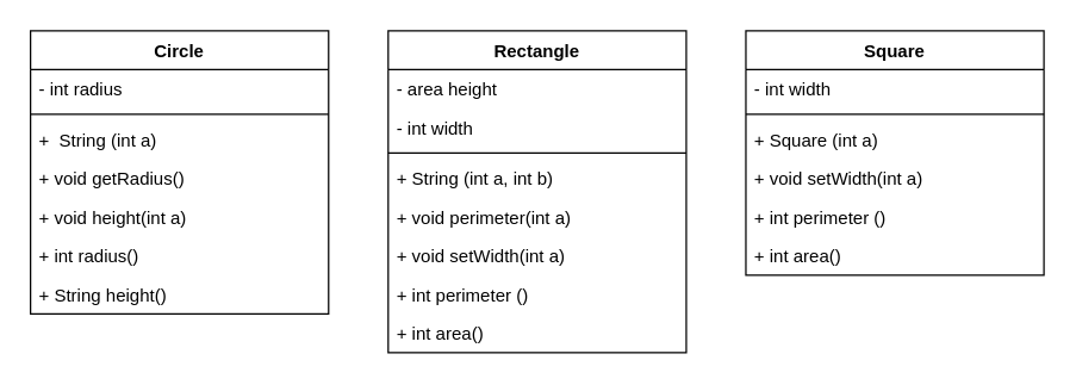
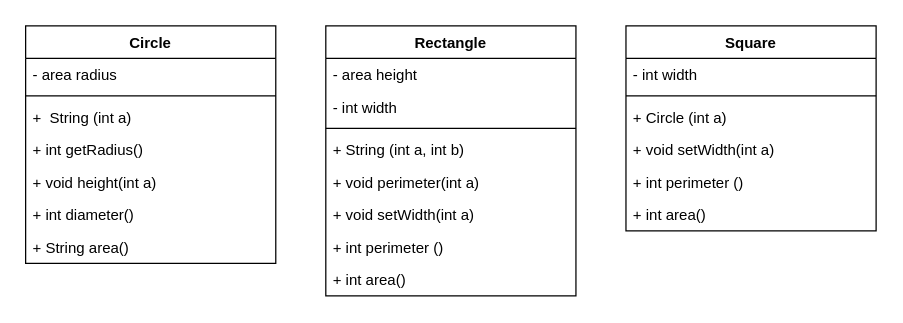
- <mxCell id="3" value="- int radius" style="text;strokeColor=none;fillColor=none;align=left;verticalAlign=top;spacingLeft=4;spacingRight=4;overflow=hidden;rotatable=0;points=[[0,0.5],[1,0.5]];portConstraint=eastwest;" vertex="1" parent="2"><mxGeometry y="26" width="200" height="26" as="geometry" /></mxCell>
+ <mxCell id="3" value="- area radius" style="text;strokeColor=none;fillColor=none;align=left;verticalAlign=top;spacingLeft=4;spacingRight=4;overflow=hidden;rotatable=0;points=[[0,0.5],[1,0.5]];portConstraint=eastwest;" vertex="1" parent="2"><mxGeometry y="26" width="200" height="26" as="geometry" /></mxCell>
- <mxCell id="22" value="+ Square (int a)" style="text;strokeColor=none;fillColor=none;align=left;verticalAlign=top;spacingLeft=4;spacingRight=4;overflow=hidden;rotatable=0;points=[[0,0.5],[1,0.5]];portConstraint=eastwest;" vertex="1" parent="19"><mxGeometry y="60" width="200" height="26" as="geometry" /></mxCell>
+ <mxCell id="22" value="+ Circle (int a)" style="text;strokeColor=none;fillColor=none;align=left;verticalAlign=top;spacingLeft=4;spacingRight=4;overflow=hidden;rotatable=0;points=[[0,0.5],[1,0.5]];portConstraint=eastwest;" vertex="1" parent="19"><mxGeometry y="60" width="200" height="26" as="geometry" /></mxCell>
- <mxCell id="6" value="+ void getRadius()&#10;" style="text;strokeColor=none;fillColor=none;align=left;verticalAlign=top;spacingLeft=4;spacingRight=4;overflow=hidden;rotatable=0;points=[[0,0.5],[1,0.5]];portConstraint=eastwest;" vertex="1" parent="2"><mxGeometry y="86" width="200" height="26" as="geometry" /></mxCell>
+ <mxCell id="6" value="+ int getRadius()&#10;" style="text;strokeColor=none;fillColor=none;align=left;verticalAlign=top;spacingLeft=4;spacingRight=4;overflow=hidden;rotatable=0;points=[[0,0.5],[1,0.5]];portConstraint=eastwest;" vertex="1" parent="2"><mxGeometry y="86" width="200" height="26" as="geometry" /></mxCell>
- <mxCell id="8" value="+ int radius()&#10;" style="text;strokeColor=none;fillColor=none;align=left;verticalAlign=top;spacingLeft=4;spacingRight=4;overflow=hidden;rotatable=0;points=[[0,0.5],[1,0.5]];portConstraint=eastwest;" vertex="1" parent="2"><mxGeometry y="138" width="200" height="26" as="geometry" /></mxCell>
+ <mxCell id="8" value="+ int diameter()&#10;" style="text;strokeColor=none;fillColor=none;align=left;verticalAlign=top;spacingLeft=4;spacingRight=4;overflow=hidden;rotatable=0;points=[[0,0.5],[1,0.5]];portConstraint=eastwest;" vertex="1" parent="2"><mxGeometry y="138" width="200" height="26" as="geometry" /></mxCell>
- <mxCell id="9" value="+ String height() " style="text;strokeColor=none;fillColor=none;align=left;verticalAlign=top;spacingLeft=4;spacingRight=4;overflow=hidden;rotatable=0;points=[[0,0.5],[1,0.5]];portConstraint=eastwest;" vertex="1" parent="2"><mxGeometry y="164" width="200" height="26" as="geometry" /></mxCell>
+ <mxCell id="9" value="+ String area() " style="text;strokeColor=none;fillColor=none;align=left;verticalAlign=top;spacingLeft=4;spacingRight=4;overflow=hidden;rotatable=0;points=[[0,0.5],[1,0.5]];portConstraint=eastwest;" vertex="1" parent="2"><mxGeometry y="164" width="200" height="26" as="geometry" /></mxCell>
